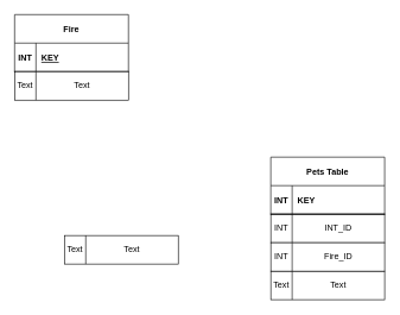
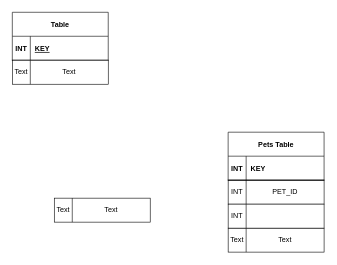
- <mxCell id="2" value="Fire" style="shape=table;startSize=40;container=1;collapsible=1;childLayout=tableLayout;fixedRows=1;rowLines=0;fontStyle=1;align=center;resizeLast=1;" vertex="1" parent="1"><mxGeometry width="160" height="80" as="geometry" x="20" y="20" /></mxCell>
+ <mxCell id="2" value="Table" style="shape=table;startSize=40;container=1;collapsible=1;childLayout=tableLayout;fixedRows=1;rowLines=0;fontStyle=1;align=center;resizeLast=1;" vertex="1" parent="1"><mxGeometry width="160" height="80" as="geometry" x="20" y="20" /></mxCell>
- <mxCell id="15" value="INT_ID" style="text;html=1;strokeColor=none;fillColor=none;align=center;verticalAlign=middle;whiteSpace=wrap;rounded=0;" vertex="1" parent="11"><mxGeometry x="30" width="130" height="40" as="geometry" /></mxCell>
+ <mxCell id="15" value="PET_ID" style="text;html=1;strokeColor=none;fillColor=none;align=center;verticalAlign=middle;whiteSpace=wrap;rounded=0;" vertex="1" parent="11"><mxGeometry x="30" width="130" height="40" as="geometry" /></mxCell>
- <mxCell id="29" value="Fire_ID" style="text;html=1;strokeColor=none;fillColor=none;align=center;verticalAlign=middle;whiteSpace=wrap;rounded=0;" vertex="1" parent="25"><mxGeometry x="30" width="130" height="40" as="geometry" /></mxCell>
